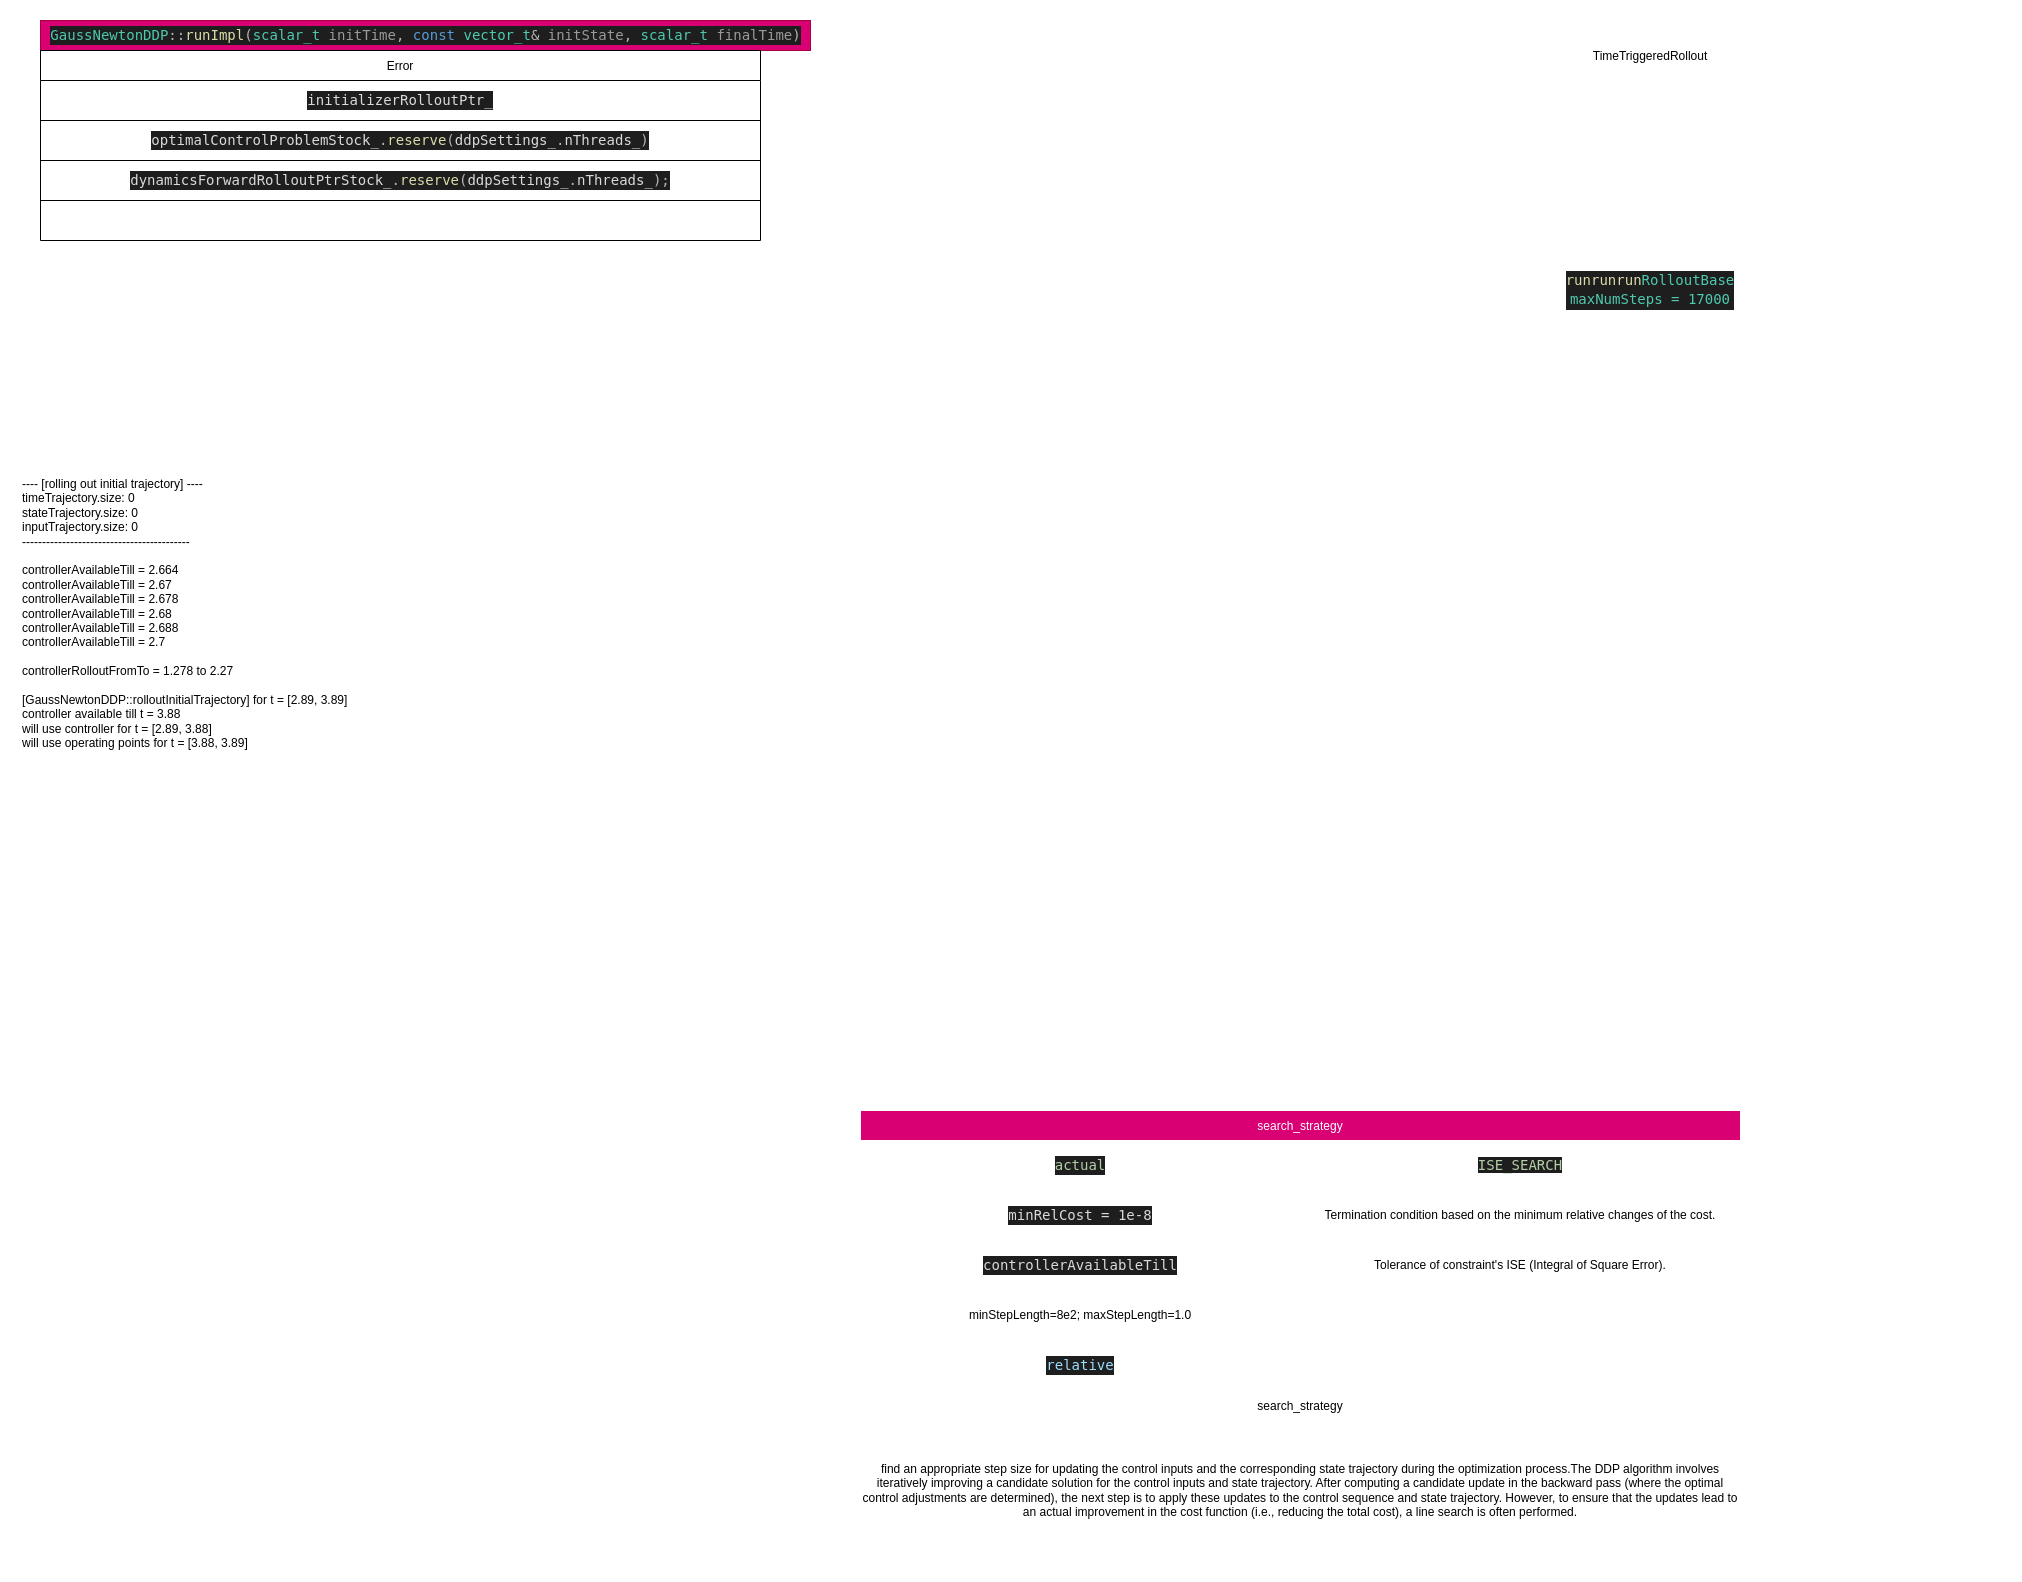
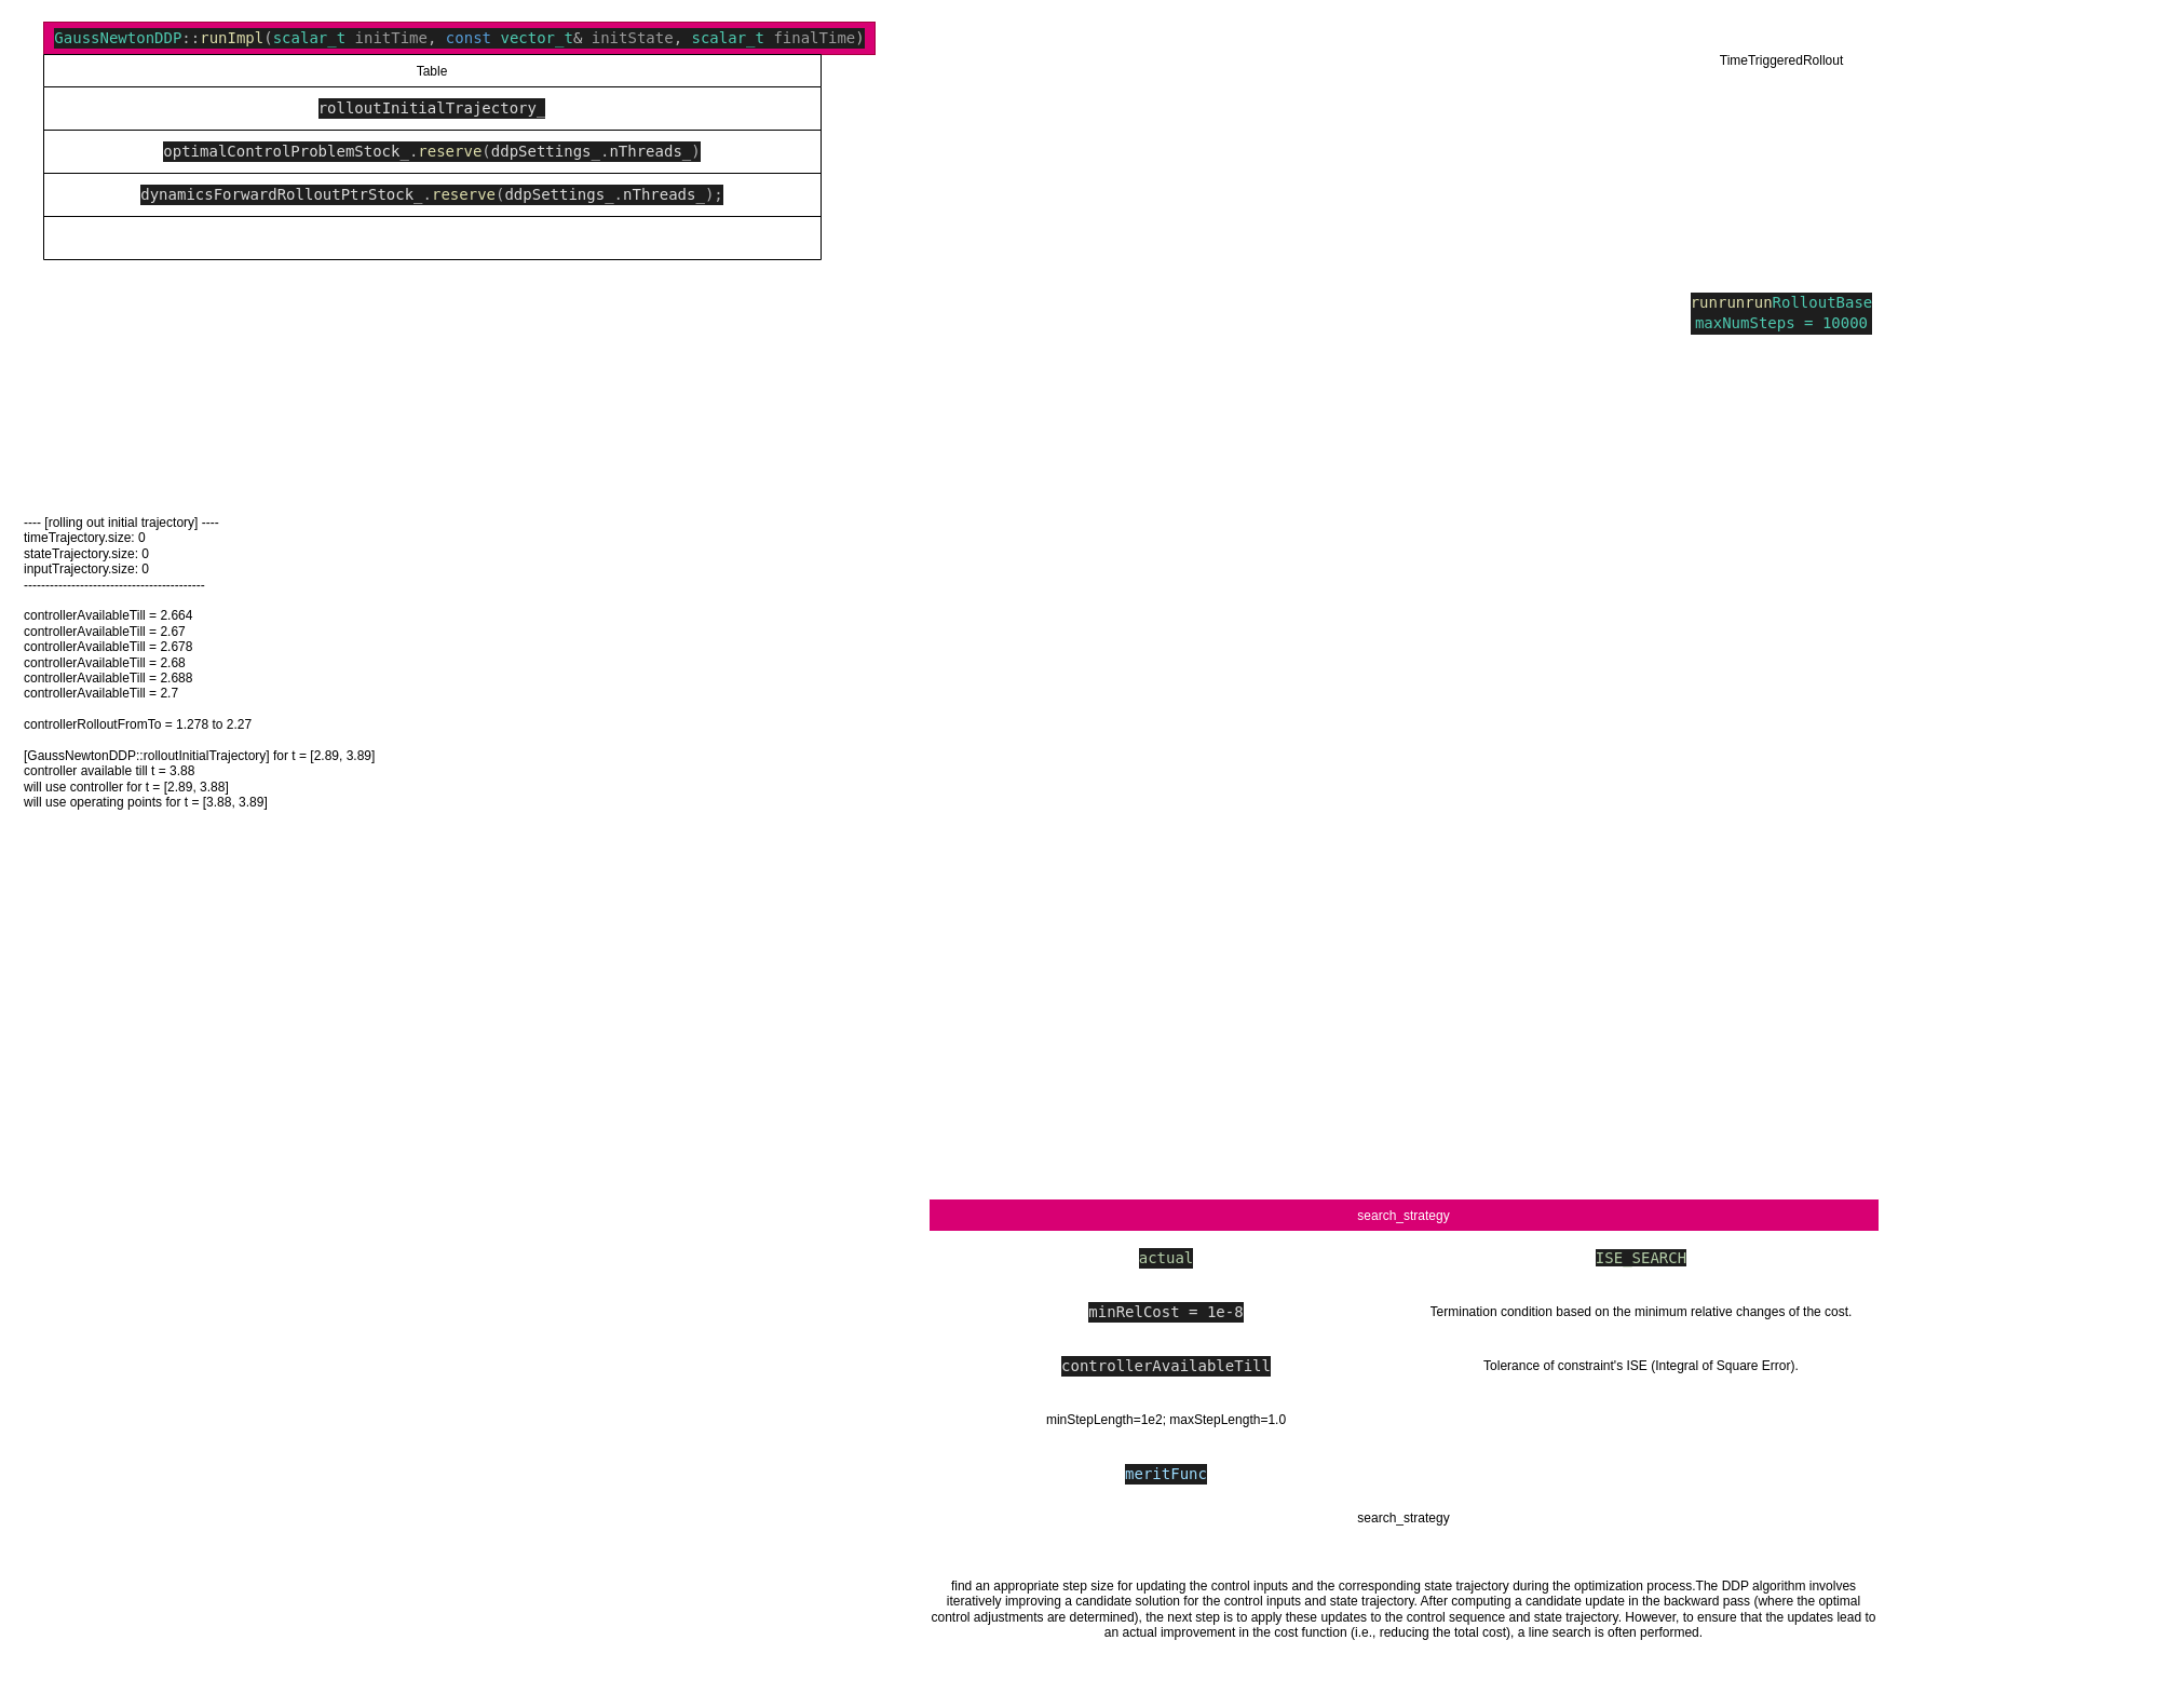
- <mxCell id="3" value="Error" style="shape=table;startSize=30;container=1;collapsible=0;childLayout=tableLayout;" vertex="1" parent="1"><mxGeometry x="40" y="50" width="720" height="190" as="geometry" /></mxCell>
+ <mxCell id="3" value="Table" style="shape=table;startSize=30;container=1;collapsible=0;childLayout=tableLayout;" vertex="1" parent="1"><mxGeometry x="40" y="50" width="720" height="190" as="geometry" /></mxCell>
- <mxCell id="5" value="&lt;div style=&quot;color: rgb(218, 218, 218); background-color: rgb(30, 30, 30); font-family: &amp;quot;Droid Sans Mono&amp;quot;, &amp;quot;monospace&amp;quot;, monospace; font-weight: normal; font-size: 14px; line-height: 19px;&quot;&gt;&lt;div&gt;&lt;span style=&quot;color: #dadada;&quot;&gt;initializerRolloutPtr_&lt;/span&gt;&lt;/div&gt;&lt;/div&gt;" style="shape=partialRectangle;html=1;whiteSpace=wrap;connectable=0;overflow=hidden;fillColor=none;top=0;left=0;bottom=0;right=0;pointerEvents=1;" vertex="1" parent="4"><mxGeometry width="720" height="40" as="geometry"><mxRectangle width="720" height="40" as="alternateBounds" /></mxGeometry></mxCell>
+ <mxCell id="5" value="&lt;div style=&quot;color: rgb(218, 218, 218); background-color: rgb(30, 30, 30); font-family: &amp;quot;Droid Sans Mono&amp;quot;, &amp;quot;monospace&amp;quot;, monospace; font-weight: normal; font-size: 14px; line-height: 19px;&quot;&gt;&lt;div&gt;&lt;span style=&quot;color: #dadada;&quot;&gt;rolloutInitialTrajectory_&lt;/span&gt;&lt;/div&gt;&lt;/div&gt;" style="shape=partialRectangle;html=1;whiteSpace=wrap;connectable=0;overflow=hidden;fillColor=none;top=0;left=0;bottom=0;right=0;pointerEvents=1;" vertex="1" parent="4"><mxGeometry width="720" height="40" as="geometry"><mxRectangle width="720" height="40" as="alternateBounds" /></mxGeometry></mxCell>
- <mxCell id="34" value="&lt;div style=&quot;color: rgb(218, 218, 218); background-color: rgb(30, 30, 30); font-family: &amp;quot;Droid Sans Mono&amp;quot;, &amp;quot;monospace&amp;quot;, monospace; font-size: 14px; line-height: 19px;&quot;&gt;&lt;span style=&quot;color: #dcdcaa;&quot;&gt;run&lt;/span&gt;&lt;span style=&quot;color: rgb(220, 220, 170);&quot;&gt;run&lt;/span&gt;&lt;span style=&quot;color: rgb(220, 220, 170);&quot;&gt;run&lt;/span&gt;&lt;span style=&quot;color: rgb(78, 201, 176);&quot;&gt;RolloutBase&lt;/span&gt;&lt;/div&gt;&lt;div style=&quot;background-color: rgb(30, 30, 30); line-height: 19px;&quot;&gt;&lt;font face=&quot;Droid Sans Mono, monospace, monospace&quot; color=&quot;#4ec9b0&quot;&gt;&lt;span style=&quot;font-size: 14px;&quot;&gt;maxNumSteps = 17000&lt;/span&gt;&lt;/font&gt;&lt;br&gt;&lt;/div&gt;" style="shape=partialRectangle;html=1;whiteSpace=wrap;connectable=0;overflow=hidden;fillColor=none;top=0;left=0;bottom=0;right=0;pointerEvents=1;strokeColor=#FFFFFF;" vertex="1" parent="33"><mxGeometry width="700" height="440" as="geometry"><mxRectangle width="700" height="440" as="alternateBounds" /></mxGeometry></mxCell>
+ <mxCell id="34" value="&lt;div style=&quot;color: rgb(218, 218, 218); background-color: rgb(30, 30, 30); font-family: &amp;quot;Droid Sans Mono&amp;quot;, &amp;quot;monospace&amp;quot;, monospace; font-size: 14px; line-height: 19px;&quot;&gt;&lt;span style=&quot;color: #dcdcaa;&quot;&gt;run&lt;/span&gt;&lt;span style=&quot;color: rgb(220, 220, 170);&quot;&gt;run&lt;/span&gt;&lt;span style=&quot;color: rgb(220, 220, 170);&quot;&gt;run&lt;/span&gt;&lt;span style=&quot;color: rgb(78, 201, 176);&quot;&gt;RolloutBase&lt;/span&gt;&lt;/div&gt;&lt;div style=&quot;background-color: rgb(30, 30, 30); line-height: 19px;&quot;&gt;&lt;font face=&quot;Droid Sans Mono, monospace, monospace&quot; color=&quot;#4ec9b0&quot;&gt;&lt;span style=&quot;font-size: 14px;&quot;&gt;maxNumSteps = 10000&lt;/span&gt;&lt;/font&gt;&lt;br&gt;&lt;/div&gt;" style="shape=partialRectangle;html=1;whiteSpace=wrap;connectable=0;overflow=hidden;fillColor=none;top=0;left=0;bottom=0;right=0;pointerEvents=1;strokeColor=#FFFFFF;" vertex="1" parent="33"><mxGeometry width="700" height="440" as="geometry"><mxRectangle width="700" height="440" as="alternateBounds" /></mxGeometry></mxCell>
- <mxCell id="23" value="minStepLength=8e2; maxStepLength=1.0" style="shape=partialRectangle;html=1;whiteSpace=wrap;connectable=0;overflow=hidden;fillColor=none;top=0;left=0;bottom=0;right=0;pointerEvents=1;" vertex="1" parent="22"><mxGeometry width="440" height="50" as="geometry"><mxRectangle width="440" height="50" as="alternateBounds" /></mxGeometry></mxCell>
+ <mxCell id="23" value="minStepLength=1e2; maxStepLength=1.0" style="shape=partialRectangle;html=1;whiteSpace=wrap;connectable=0;overflow=hidden;fillColor=none;top=0;left=0;bottom=0;right=0;pointerEvents=1;" vertex="1" parent="22"><mxGeometry width="440" height="50" as="geometry"><mxRectangle width="440" height="50" as="alternateBounds" /></mxGeometry></mxCell>
- <mxCell id="26" value="&lt;div style=&quot;color: rgb(218, 218, 218); background-color: rgb(30, 30, 30); font-family: &amp;quot;Droid Sans Mono&amp;quot;, &amp;quot;monospace&amp;quot;, monospace; font-size: 14px; line-height: 19px;&quot;&gt;&lt;span style=&quot;color: #9cdcfe;&quot;&gt;relative&lt;/span&gt;&lt;/div&gt;" style="shape=partialRectangle;html=1;whiteSpace=wrap;connectable=0;overflow=hidden;fillColor=none;top=0;left=0;bottom=0;right=0;pointerEvents=1;" vertex="1" parent="25"><mxGeometry width="440" height="50" as="geometry"><mxRectangle width="440" height="50" as="alternateBounds" /></mxGeometry></mxCell>
+ <mxCell id="26" value="&lt;div style=&quot;color: rgb(218, 218, 218); background-color: rgb(30, 30, 30); font-family: &amp;quot;Droid Sans Mono&amp;quot;, &amp;quot;monospace&amp;quot;, monospace; font-size: 14px; line-height: 19px;&quot;&gt;&lt;span style=&quot;color: #9cdcfe;&quot;&gt;meritFunc&lt;/span&gt;&lt;/div&gt;" style="shape=partialRectangle;html=1;whiteSpace=wrap;connectable=0;overflow=hidden;fillColor=none;top=0;left=0;bottom=0;right=0;pointerEvents=1;" vertex="1" parent="25"><mxGeometry width="440" height="50" as="geometry"><mxRectangle width="440" height="50" as="alternateBounds" /></mxGeometry></mxCell>
